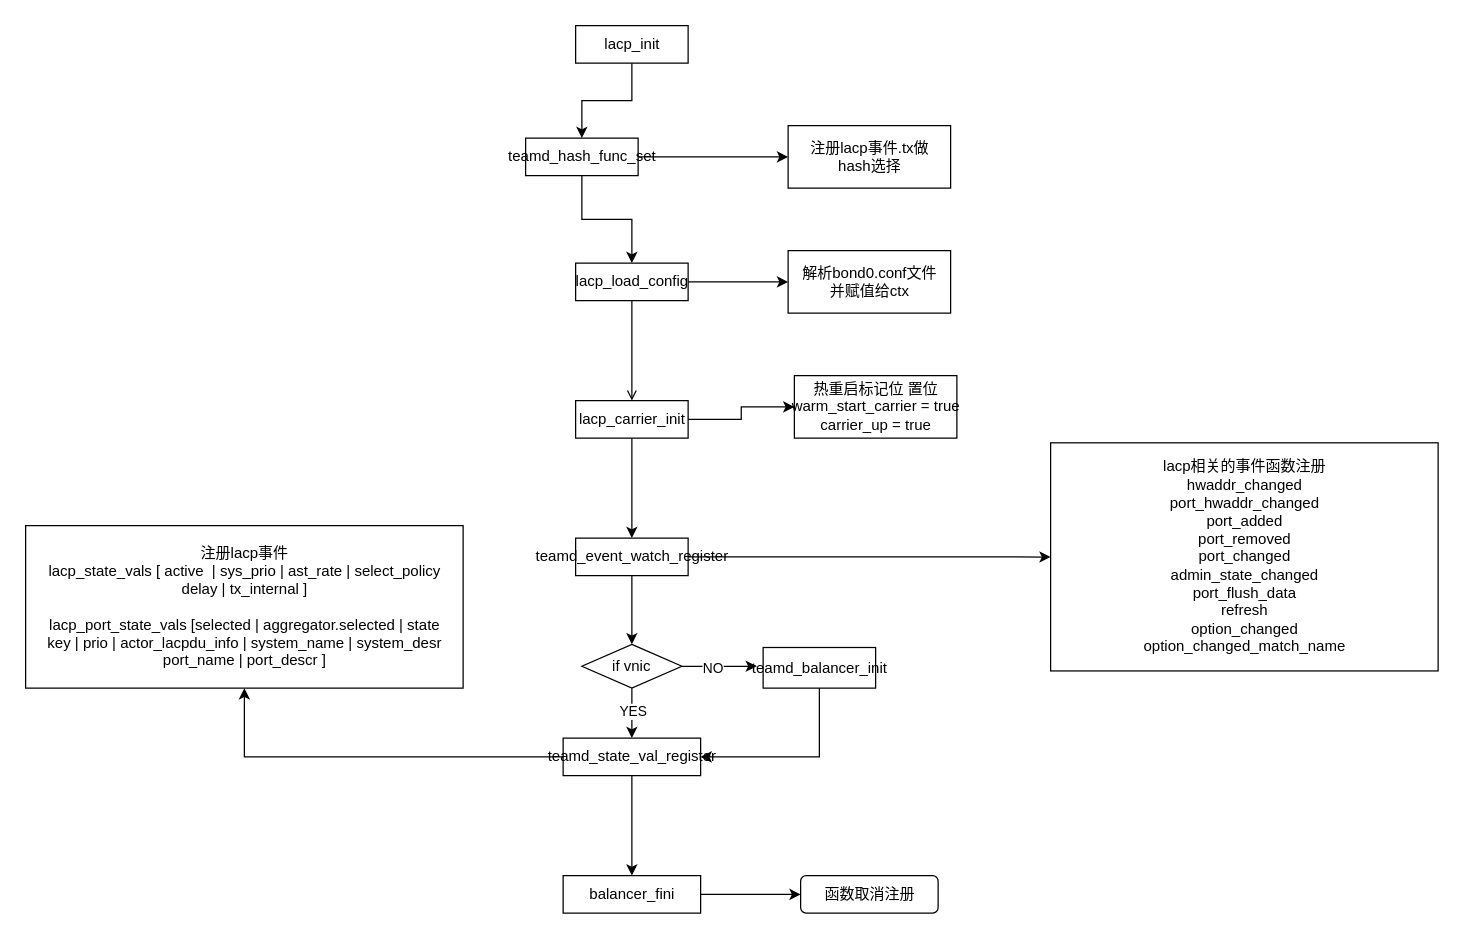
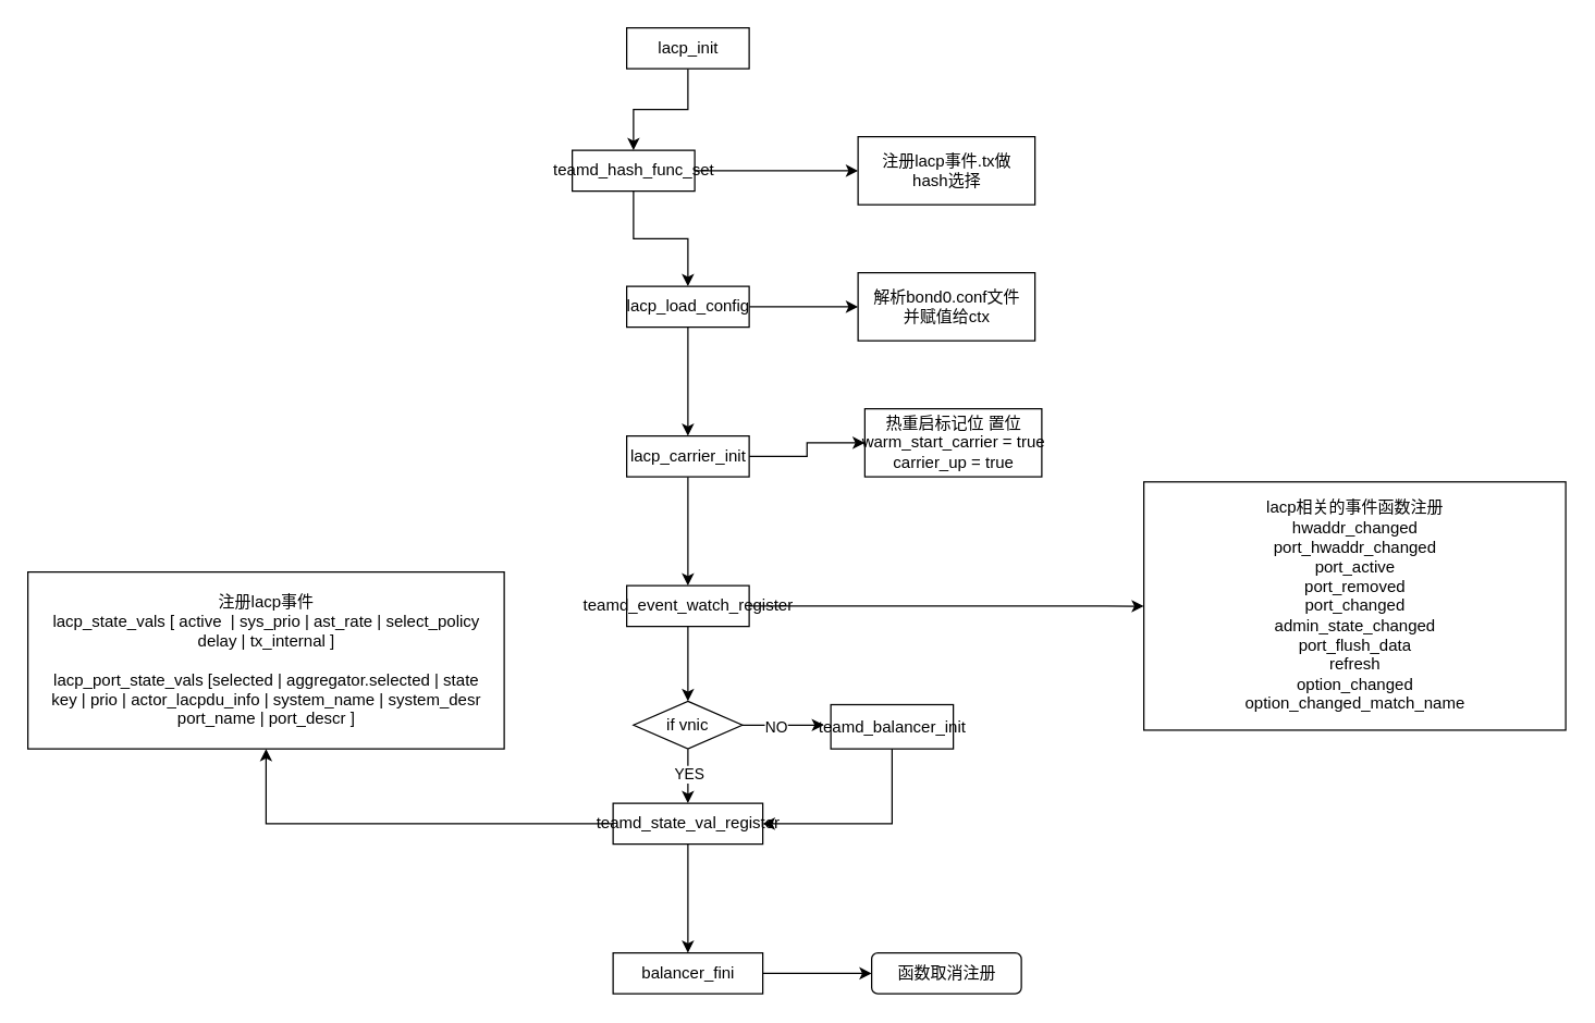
- <mxCell id="7" value="" style="edgeStyle=orthogonalEdgeStyle;rounded=0;orthogonalLoop=1;jettySize=auto;html=1;endArrow=open;" edge="1" parent="1" source="9" target="12"><mxGeometry relative="1" as="geometry" /></mxCell>
+ <mxCell id="7" value="" style="edgeStyle=orthogonalEdgeStyle;rounded=0;orthogonalLoop=1;jettySize=auto;html=1;" edge="1" parent="1" source="9" target="12"><mxGeometry relative="1" as="geometry" /></mxCell>
- <mxCell id="31" value="lacp相关的事件函数注册&lt;br&gt;hwaddr_changed&lt;br&gt;port_hwaddr_changed&lt;br&gt;port_added&lt;br&gt;port_removed&lt;br&gt;port_changed&lt;br&gt;admin_state_changed&lt;br&gt;port_flush_data&lt;br&gt;refresh&lt;br&gt;option_changed&lt;br&gt;option_changed_match_name" style="html=1;" vertex="1" parent="1"><mxGeometry x="840" y="353.75" width="310" height="182.5" as="geometry" /></mxCell>
+ <mxCell id="31" value="lacp相关的事件函数注册&lt;br&gt;hwaddr_changed&lt;br&gt;port_hwaddr_changed&lt;br&gt;port_active&lt;br&gt;port_removed&lt;br&gt;port_changed&lt;br&gt;admin_state_changed&lt;br&gt;port_flush_data&lt;br&gt;refresh&lt;br&gt;option_changed&lt;br&gt;option_changed_match_name" style="html=1;" vertex="1" parent="1"><mxGeometry x="840" y="353.75" width="310" height="182.5" as="geometry" /></mxCell>
